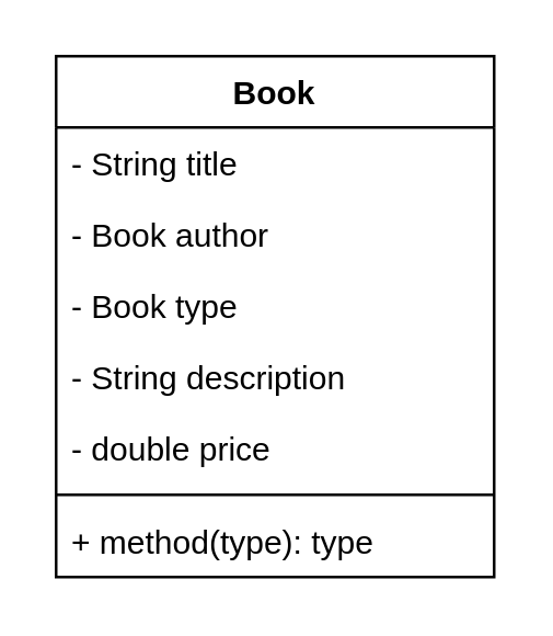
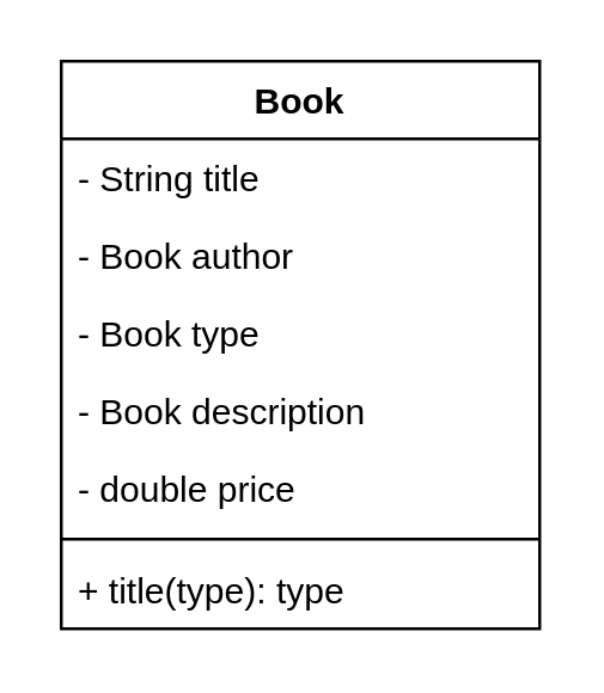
- <mxCell id="6" value="&lt;div&gt;- String description&lt;/div&gt;" style="text;strokeColor=none;fillColor=none;align=left;verticalAlign=top;spacingLeft=4;spacingRight=4;overflow=hidden;rotatable=0;points=[[0,0.5],[1,0.5]];portConstraint=eastwest;whiteSpace=wrap;html=1;" vertex="1" parent="2"><mxGeometry y="104" width="160" height="26" as="geometry" /></mxCell>
+ <mxCell id="6" value="&lt;div&gt;- Book description&lt;/div&gt;" style="text;strokeColor=none;fillColor=none;align=left;verticalAlign=top;spacingLeft=4;spacingRight=4;overflow=hidden;rotatable=0;points=[[0,0.5],[1,0.5]];portConstraint=eastwest;whiteSpace=wrap;html=1;" vertex="1" parent="2"><mxGeometry y="104" width="160" height="26" as="geometry" /></mxCell>
- <mxCell id="9" value="+ method(type): type" style="text;strokeColor=none;fillColor=none;align=left;verticalAlign=top;spacingLeft=4;spacingRight=4;overflow=hidden;rotatable=0;points=[[0,0.5],[1,0.5]];portConstraint=eastwest;whiteSpace=wrap;html=1;" vertex="1" parent="2"><mxGeometry y="164" width="160" height="26" as="geometry" /></mxCell>
+ <mxCell id="9" value="+ title(type): type" style="text;strokeColor=none;fillColor=none;align=left;verticalAlign=top;spacingLeft=4;spacingRight=4;overflow=hidden;rotatable=0;points=[[0,0.5],[1,0.5]];portConstraint=eastwest;whiteSpace=wrap;html=1;" vertex="1" parent="2"><mxGeometry y="164" width="160" height="26" as="geometry" /></mxCell>
